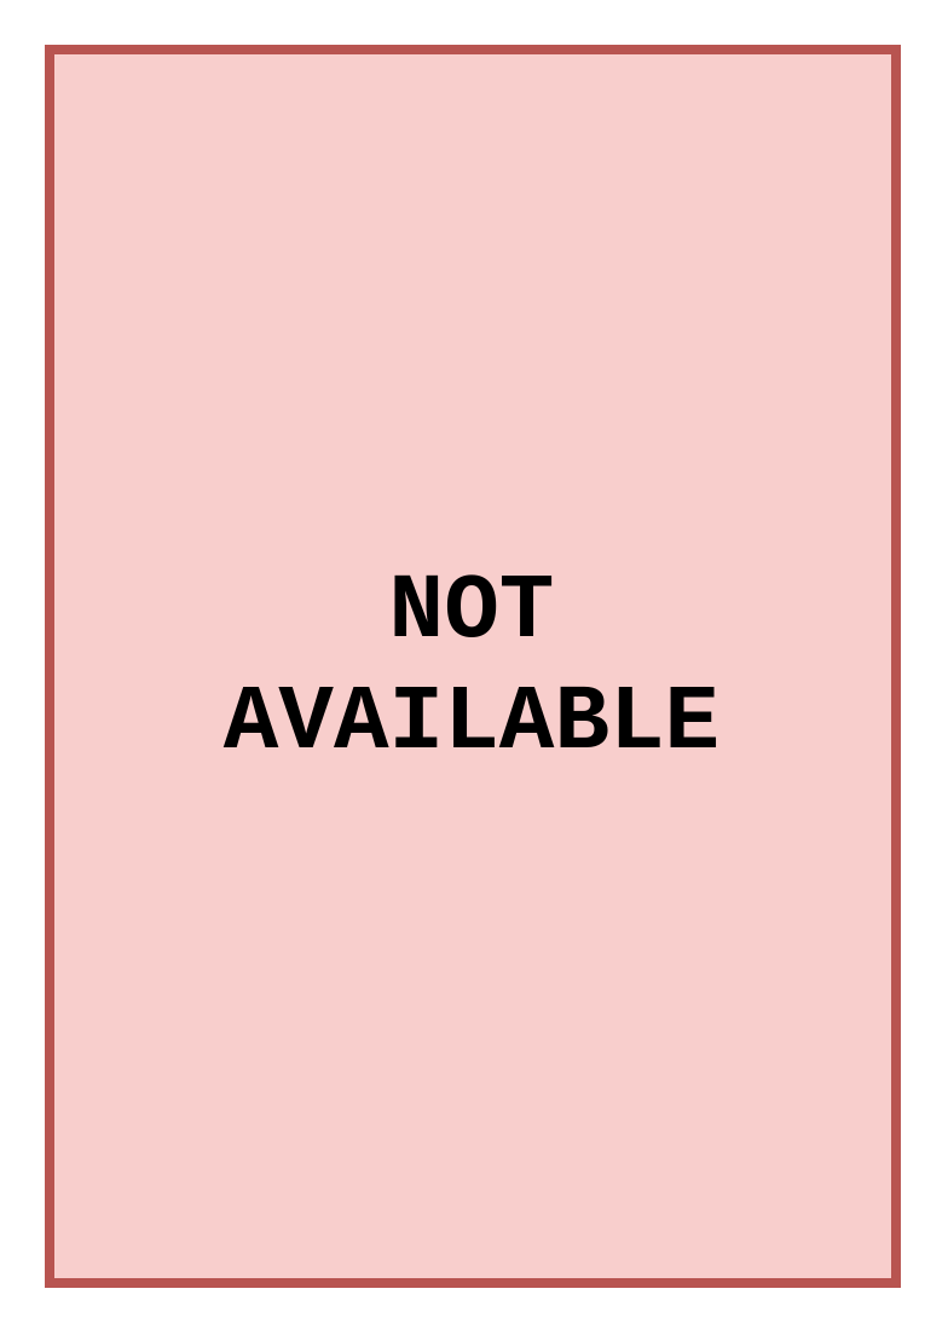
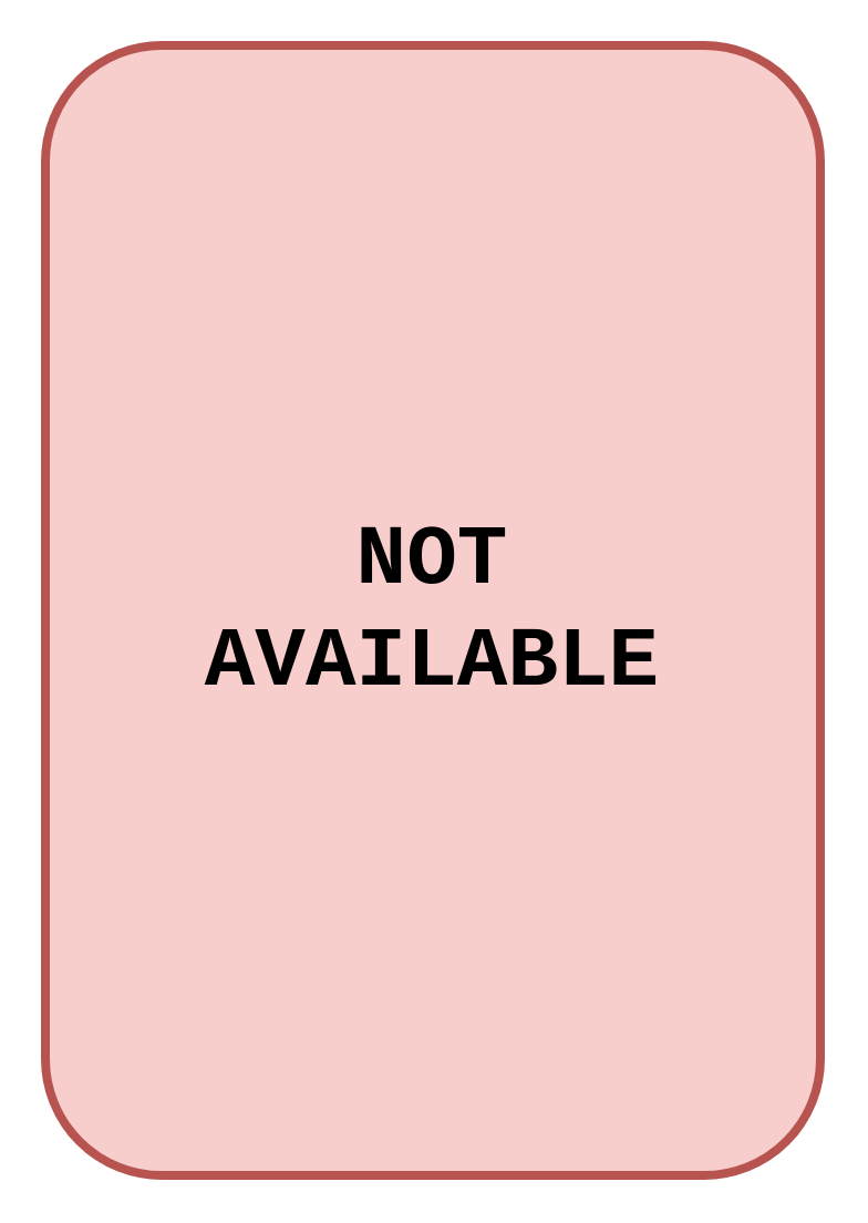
- <mxCell id="2" value="&lt;font&gt;&lt;font face=&quot;Courier New&quot;&gt;&lt;span style=&quot;font-size: 38px&quot;&gt;&lt;b&gt;NOT &lt;br&gt;AVAILABLE&lt;/b&gt;&lt;/span&gt;&lt;/font&gt;&lt;br&gt;&lt;/font&gt;" style="rounded=0;whiteSpace=wrap;html=1;fillColor=#f8cecc;strokeWidth=4;strokeColor=#b85450;" parent="1" vertex="1"><mxGeometry x="20" y="20" width="350" height="510" as="geometry" /></mxCell>
+ <mxCell id="2" value="&lt;font&gt;&lt;font face=&quot;Courier New&quot;&gt;&lt;span style=&quot;font-size: 38px&quot;&gt;&lt;b&gt;NOT &lt;br&gt;AVAILABLE&lt;/b&gt;&lt;/span&gt;&lt;/font&gt;&lt;br&gt;&lt;/font&gt;" style="whiteSpace=wrap;html=1;fillColor=#f8cecc;strokeWidth=4;strokeColor=#b85450;rounded=1;" parent="1" vertex="1"><mxGeometry x="20" y="20" width="350" height="510" as="geometry" /></mxCell>
